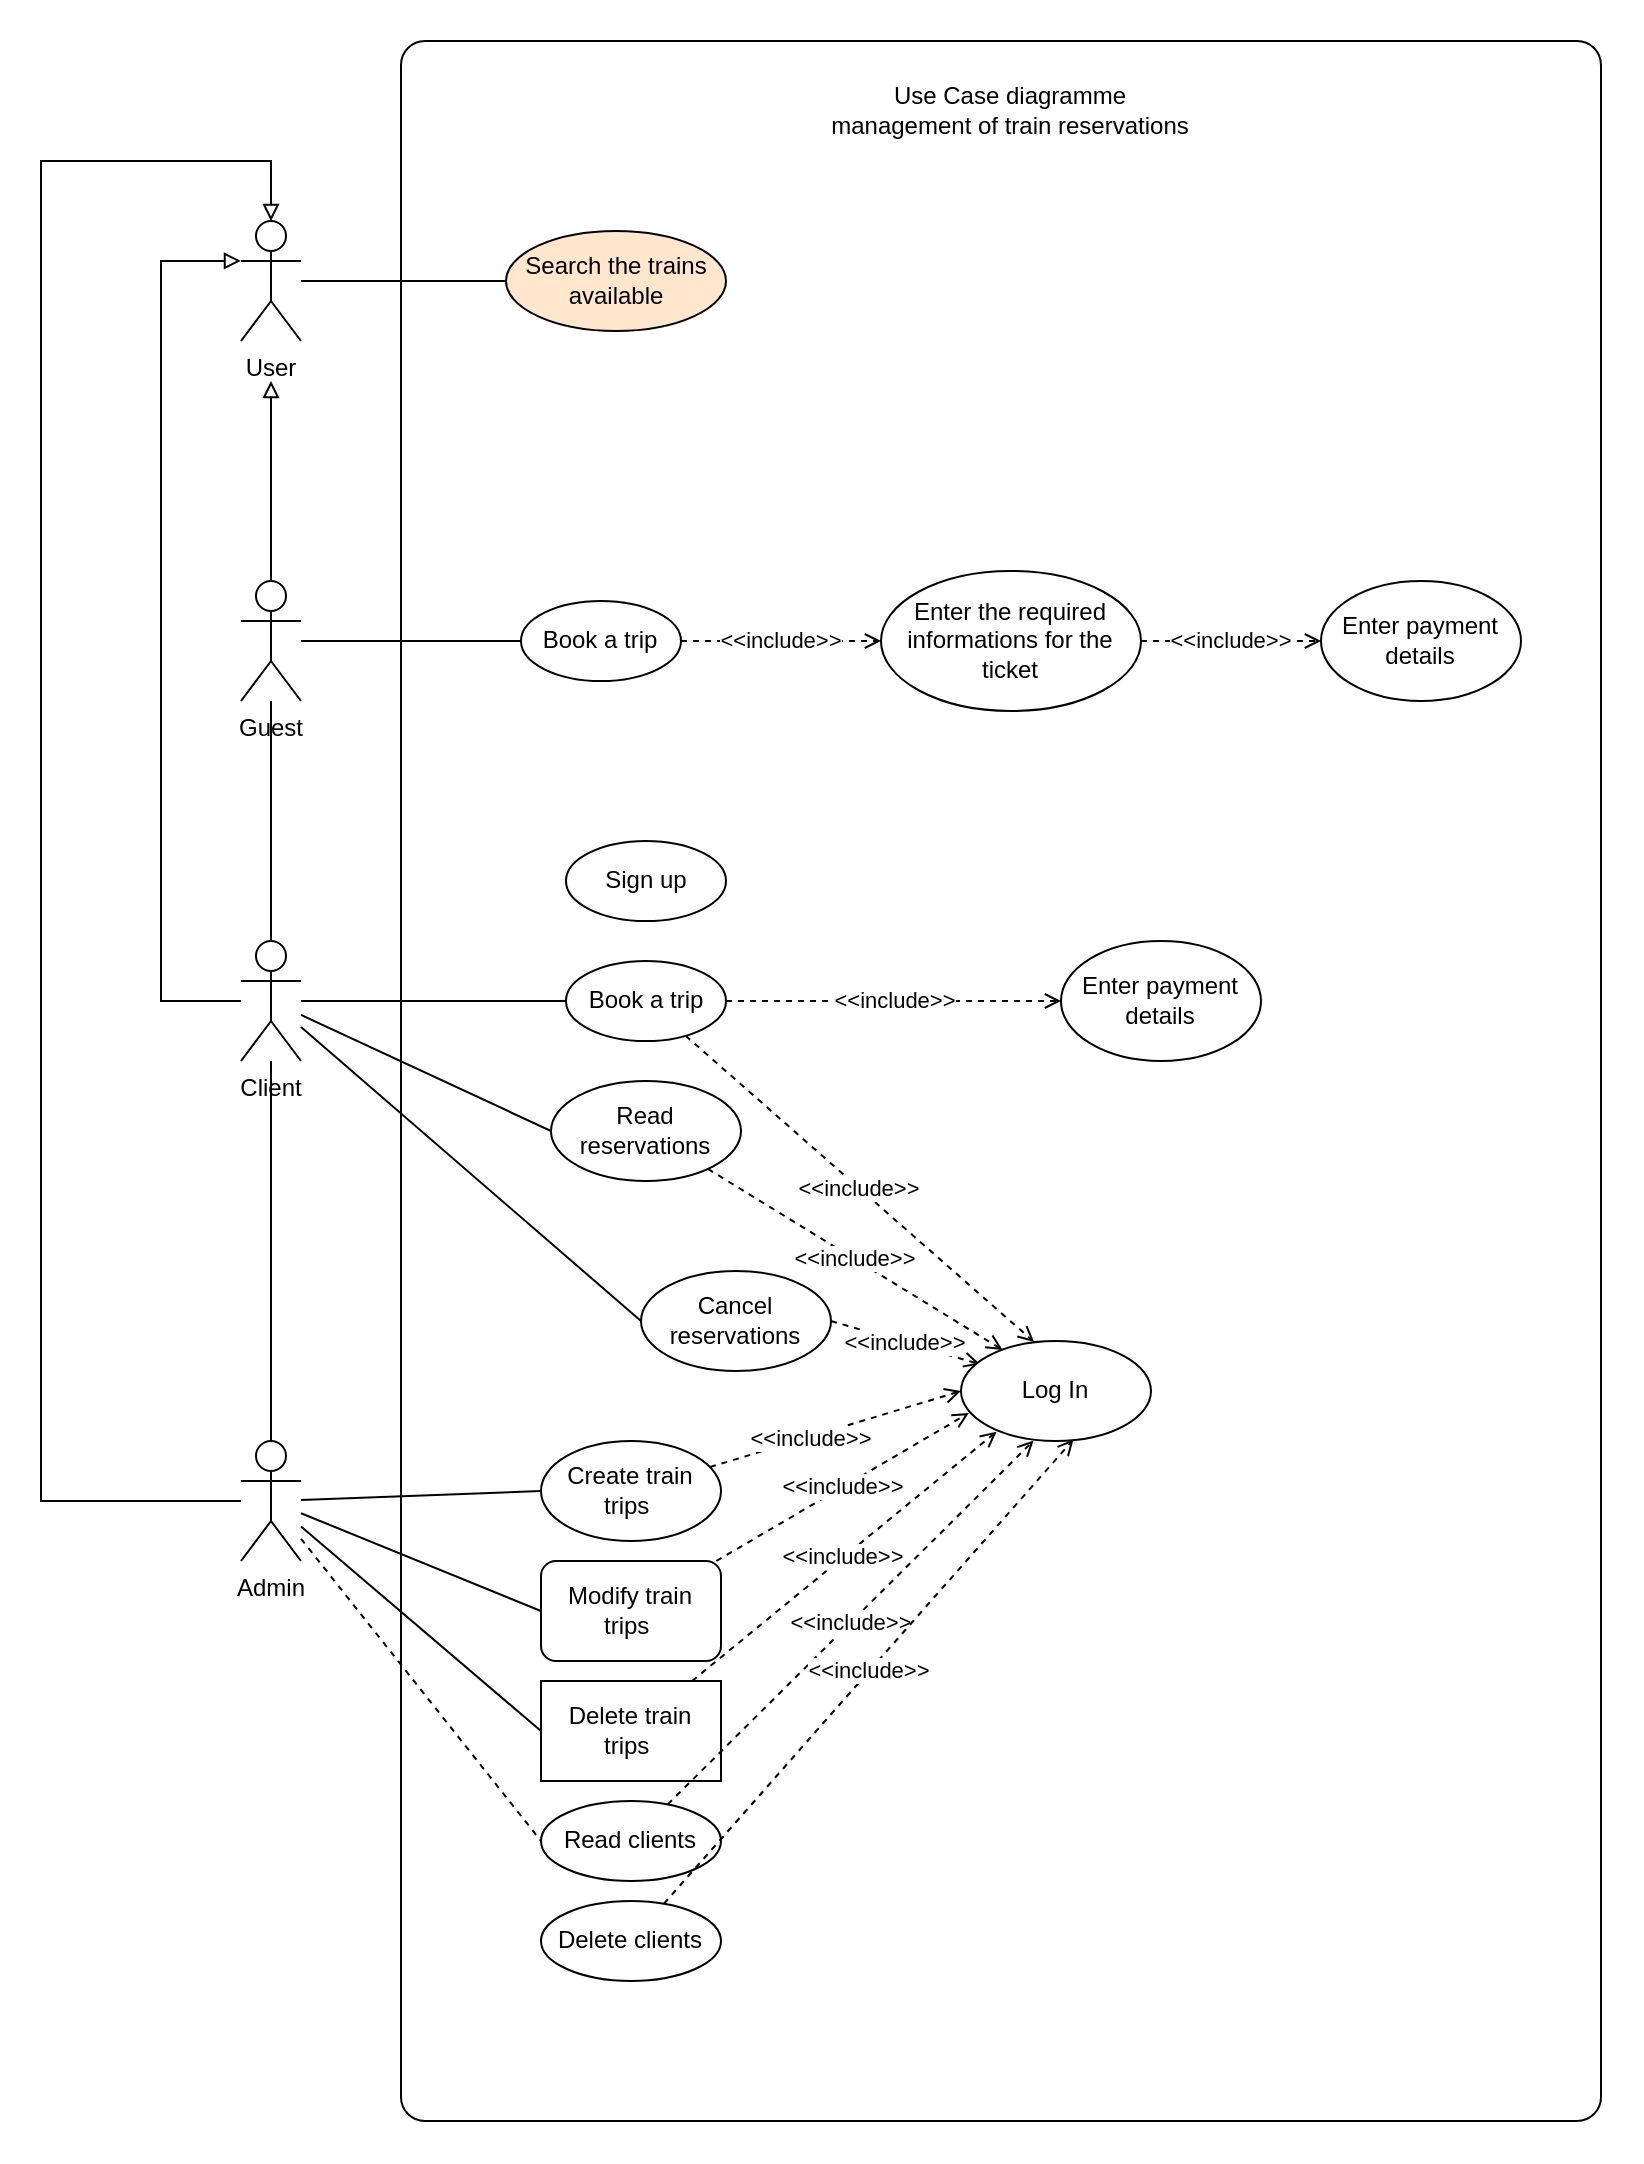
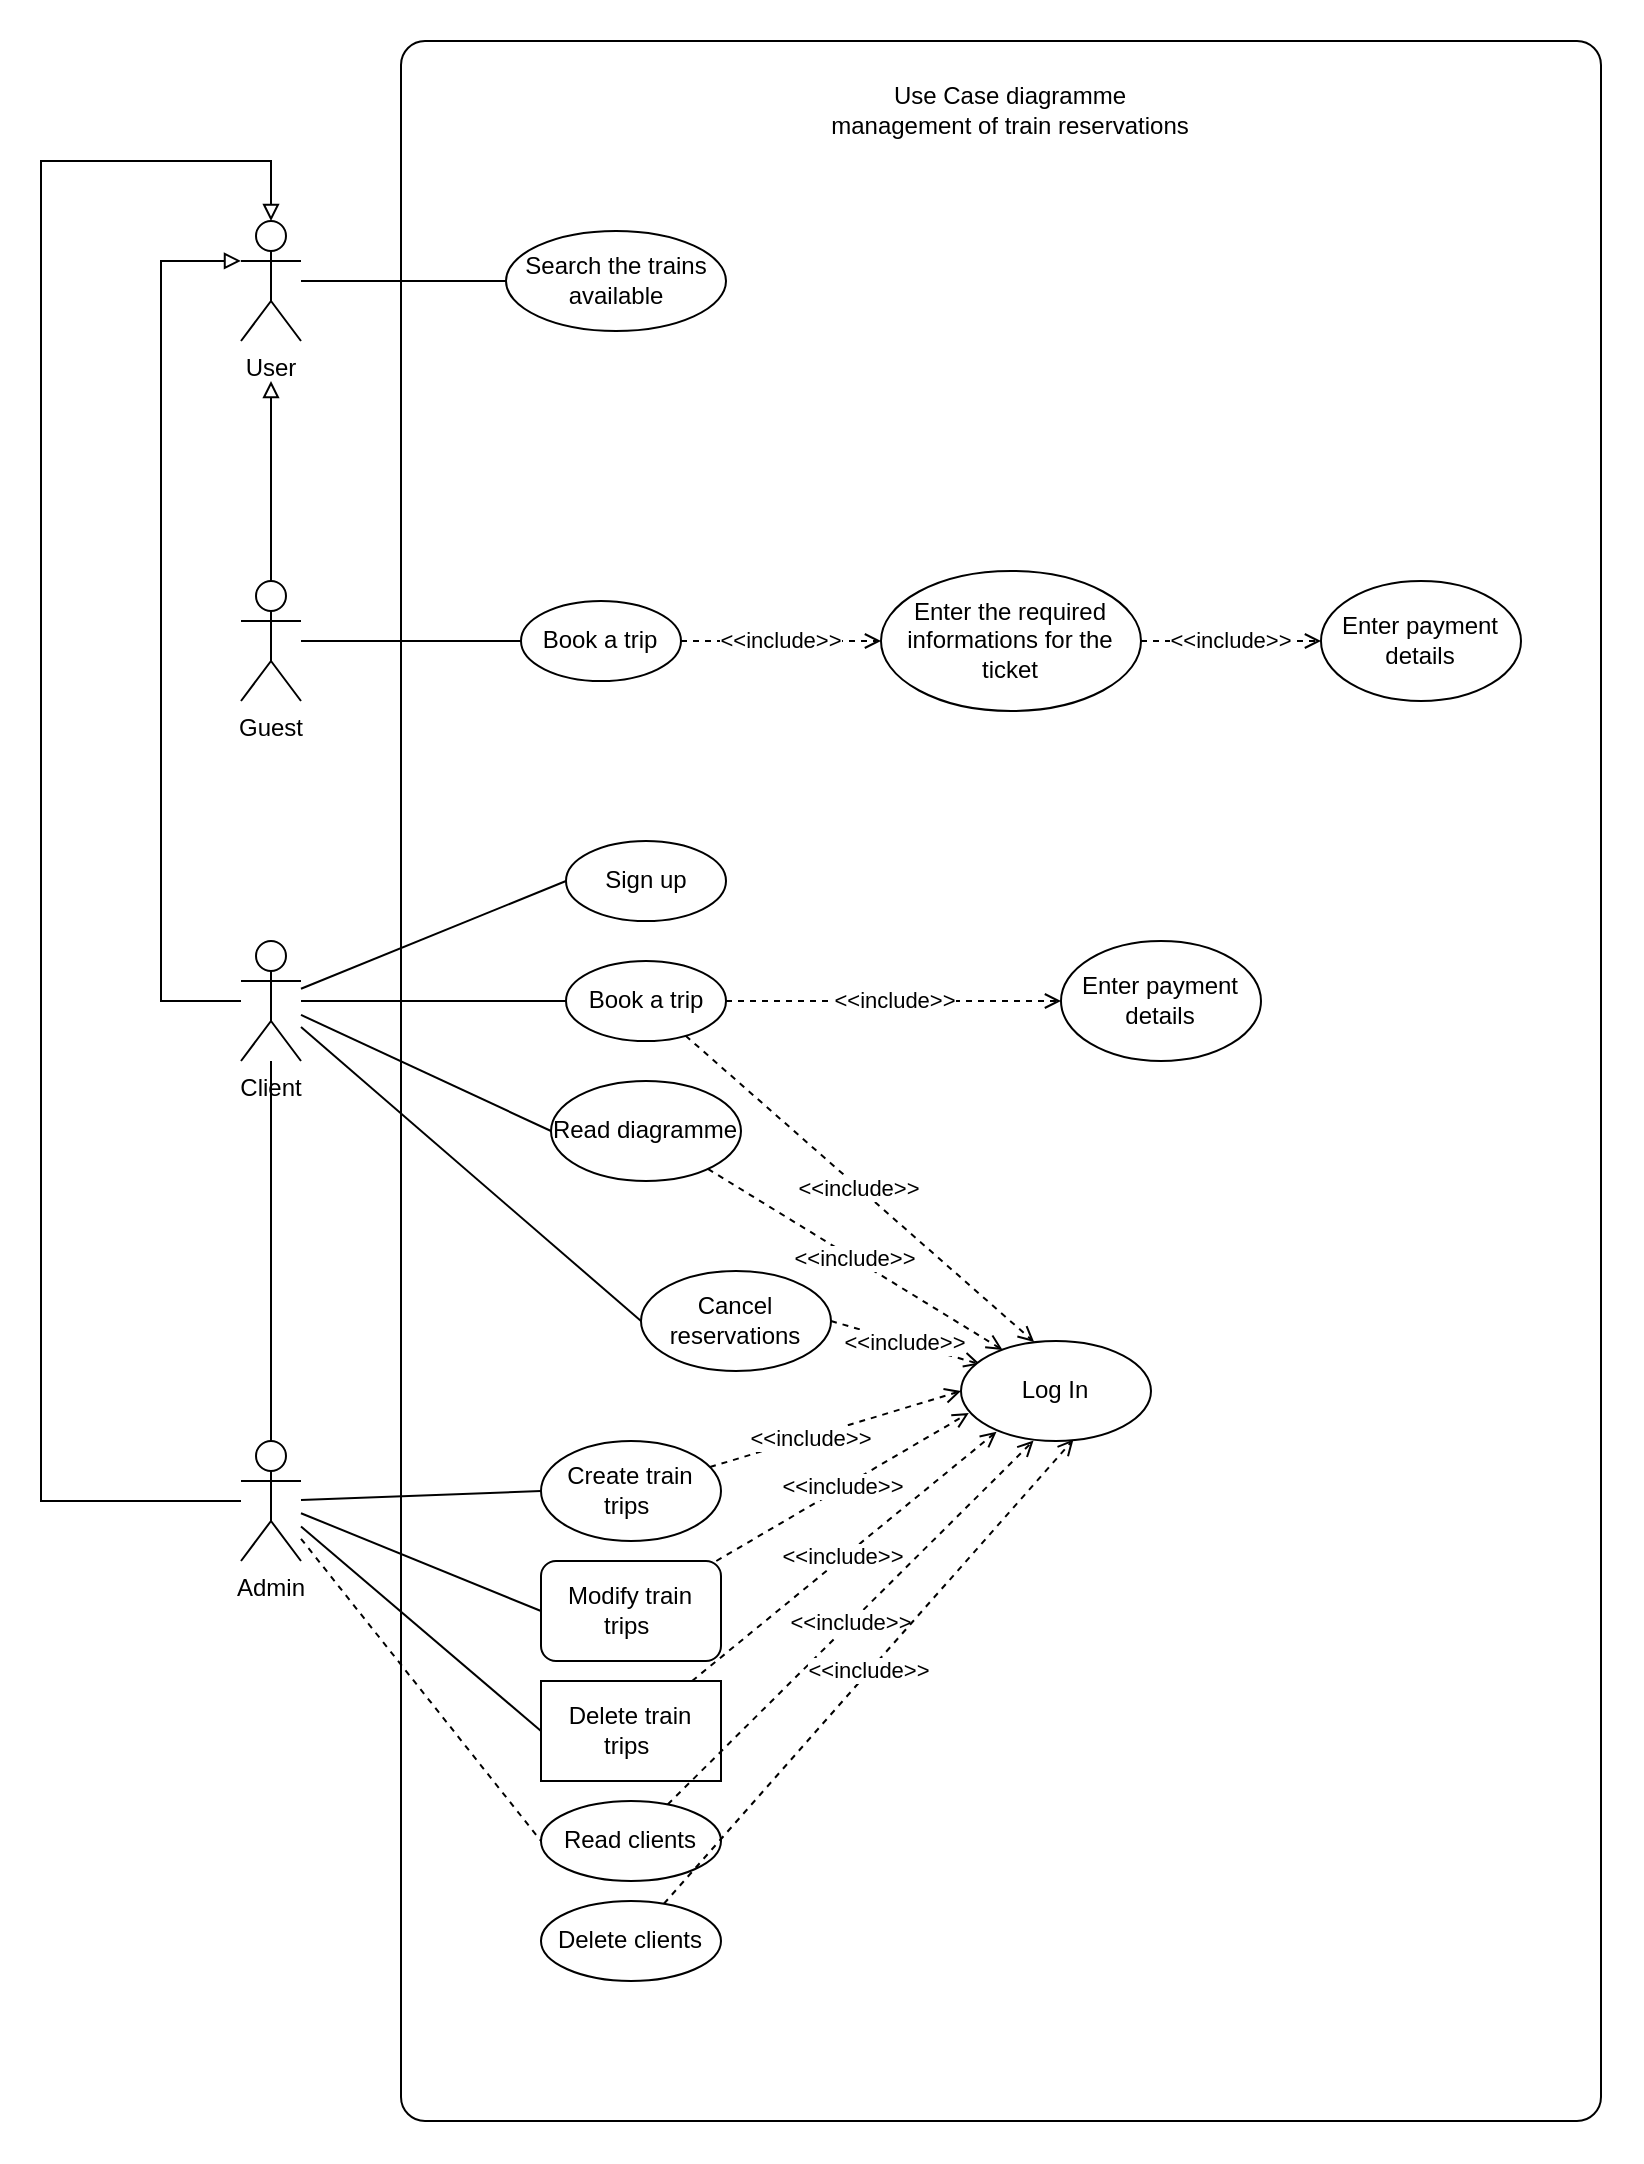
- <mxCell id="19" value="Search the trains available" style="ellipse;whiteSpace=wrap;html=1;fillColor=#ffe6cc;" vertex="1" parent="1"><mxGeometry x="252.5" y="115" width="110" height="50" as="geometry" /></mxCell>
+ <mxCell id="19" value="Search the trains available" style="ellipse;whiteSpace=wrap;html=1;" vertex="1" parent="1"><mxGeometry x="252.5" y="115" width="110" height="50" as="geometry" /></mxCell>
- <mxCell id="9" style="edgeStyle=none;rounded=0;orthogonalLoop=1;jettySize=auto;html=1;endArrow=none;endFill=0;" edge="1" parent="1" source="10" target="4"><mxGeometry relative="1" as="geometry" /></mxCell>
+ <mxCell id="9" style="edgeStyle=none;rounded=0;orthogonalLoop=1;jettySize=auto;html=1;entryX=0;entryY=0.5;entryDx=0;entryDy=0;endArrow=none;endFill=0;" edge="1" parent="1" source="10" target="37"><mxGeometry relative="1" as="geometry" /></mxCell>
- <mxCell id="35" value="Read reservations" style="ellipse;whiteSpace=wrap;html=1;" vertex="1" parent="1"><mxGeometry x="275" y="540" width="95" height="50" as="geometry" /></mxCell>
+ <mxCell id="35" value="Read diagramme" style="ellipse;whiteSpace=wrap;html=1;" vertex="1" parent="1"><mxGeometry x="275" y="540" width="95" height="50" as="geometry" /></mxCell>
